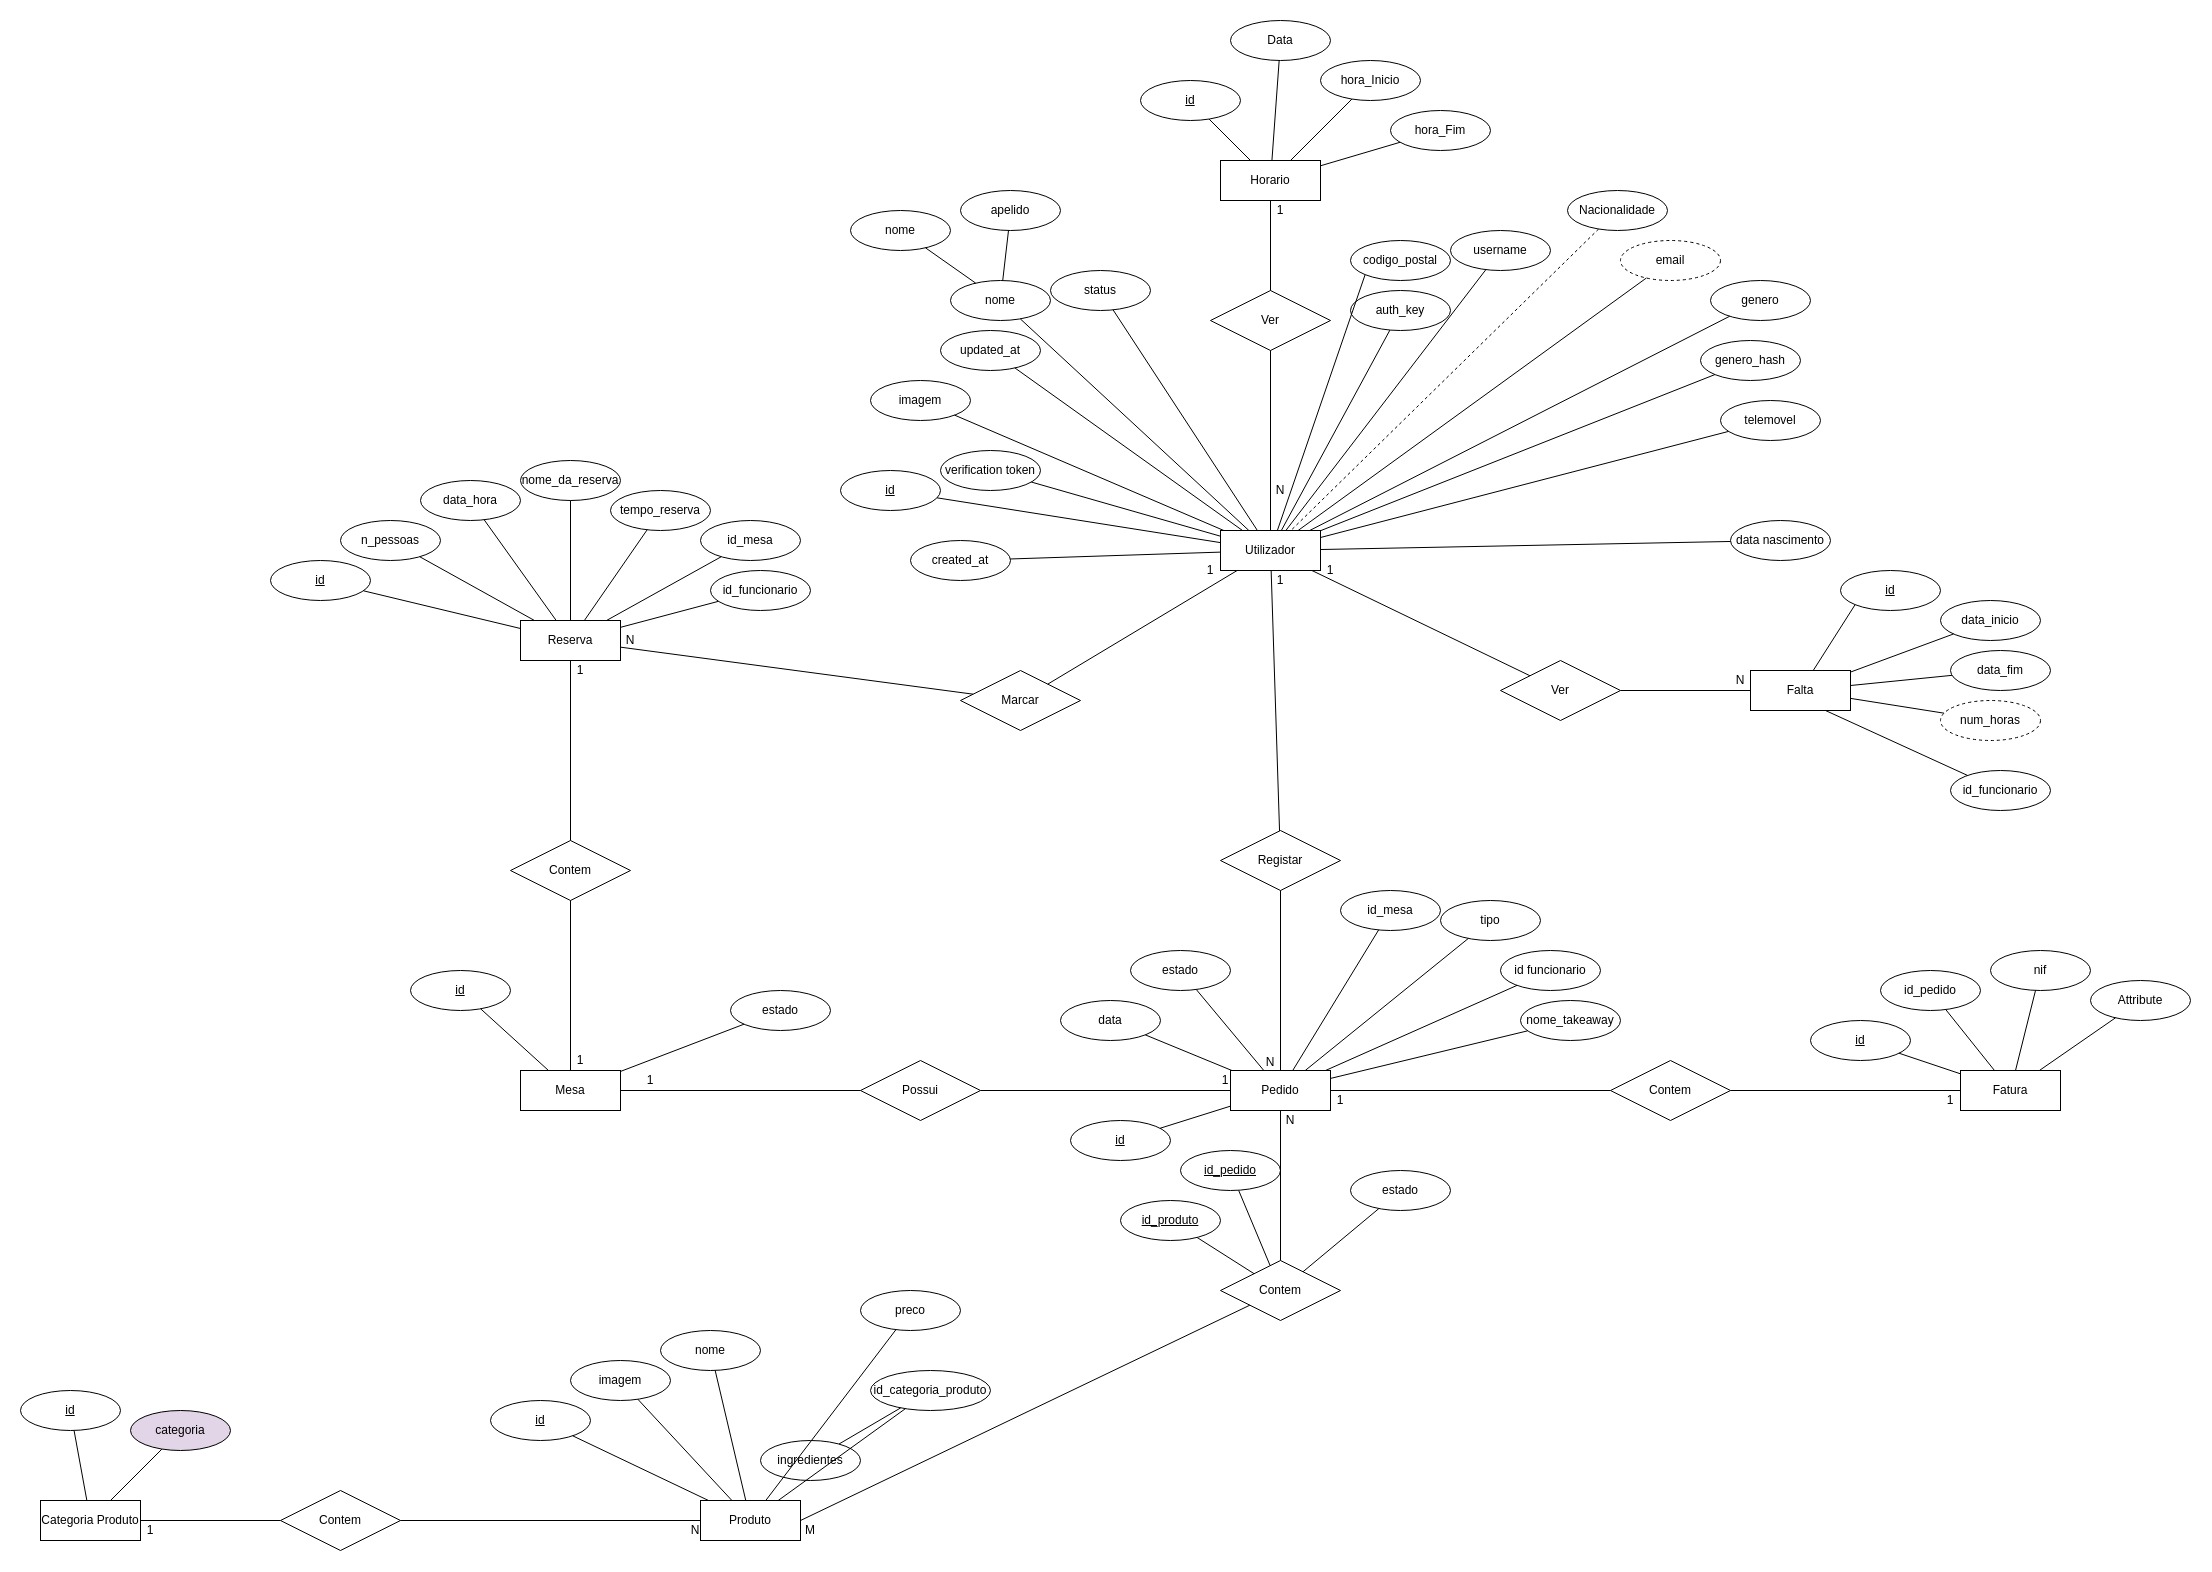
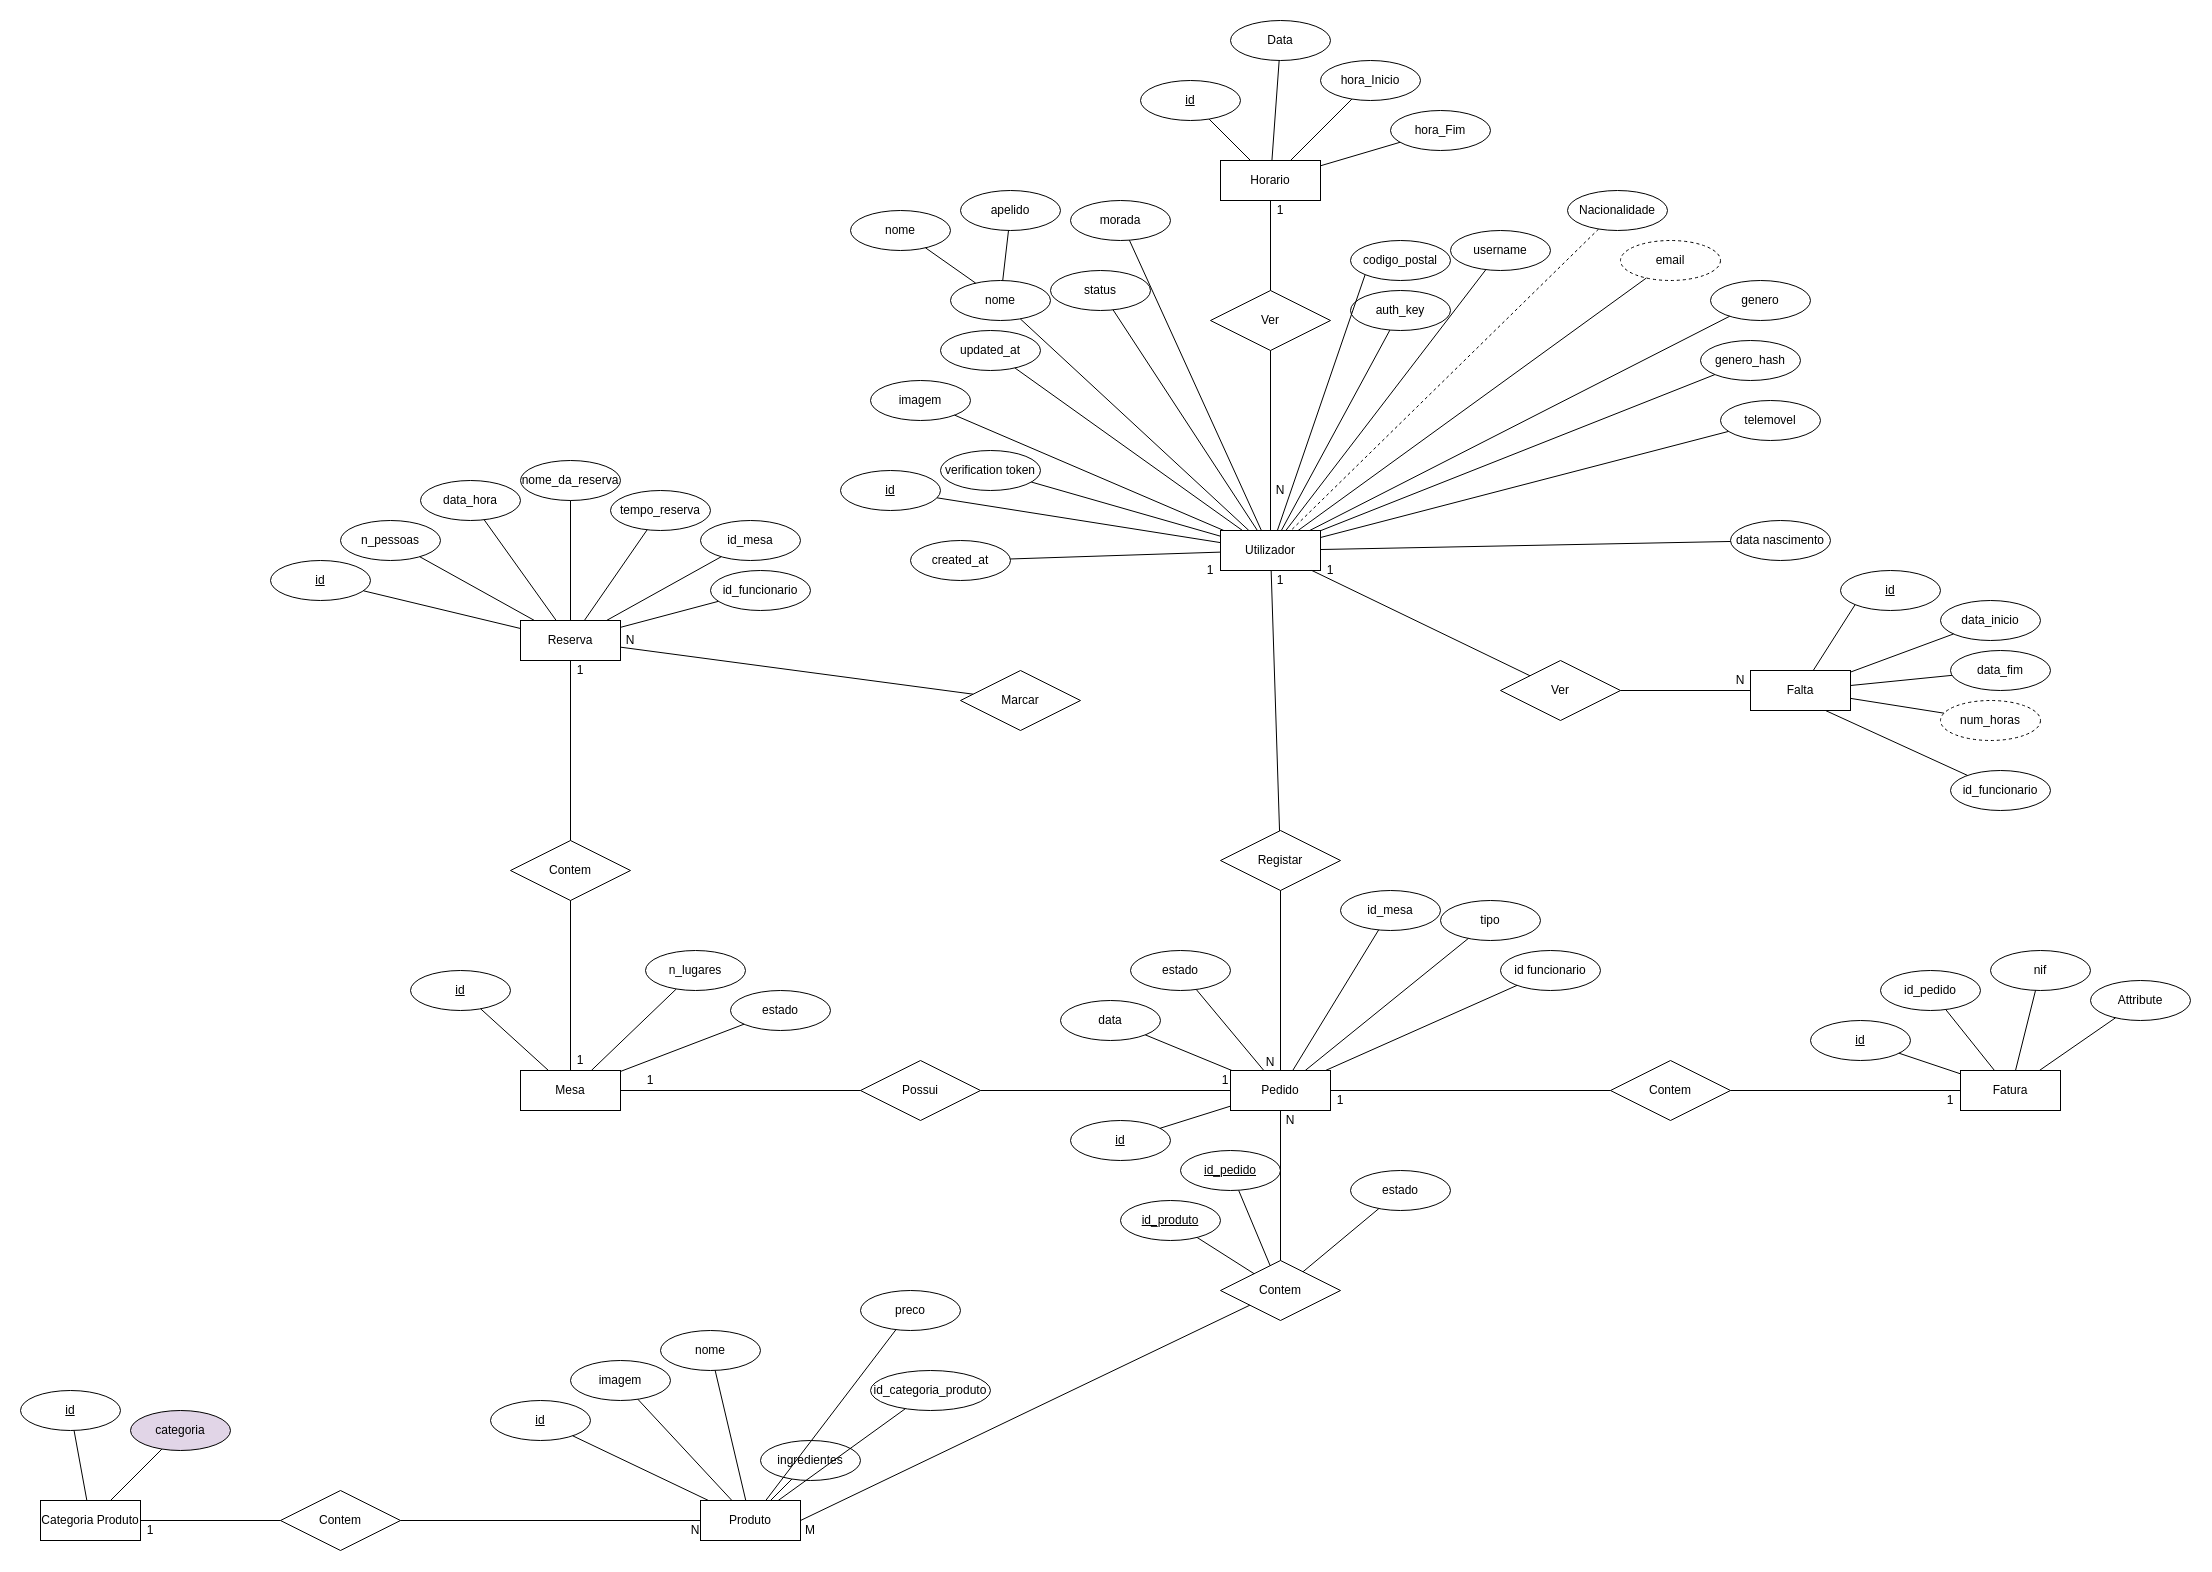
+ <mxCell id="20" value="morada" style="ellipse;whiteSpace=wrap;html=1;align=center;" parent="1" vertex="1"><mxGeometry x="1070" y="200" width="100" height="40" as="geometry" /></mxCell>
+ <mxCell id="39" value="" style="endArrow=none;html=1;rounded=0;" parent="1" source="20" target="12" edge="1"><mxGeometry relative="1" as="geometry"><mxPoint x="1170" y="370" as="sourcePoint" /><mxPoint x="1330" y="370" as="targetPoint" /></mxGeometry></mxCell>
- <mxCell id="145" value="" style="endArrow=none;html=1;" edge="1" parent="1" source="61" target="12"><mxGeometry width="50" height="50" relative="1" as="geometry"><mxPoint x="1160" y="760" as="sourcePoint" /><mxPoint x="1210" y="710" as="targetPoint" /></mxGeometry></mxCell>
+ <mxCell id="97" value="n_lugares" style="ellipse;whiteSpace=wrap;html=1;align=center;" parent="1" vertex="1"><mxGeometry x="645" y="950" width="100" height="40" as="geometry" /></mxCell>
- <mxCell id="86" value="nome_takeaway" style="ellipse;whiteSpace=wrap;html=1;align=center;" parent="1" vertex="1"><mxGeometry x="1520" y="1000" width="100" height="40" as="geometry" /></mxCell>
+ <mxCell id="100" value="" style="endArrow=none;html=1;rounded=0;" parent="1" source="97" target="95" edge="1"><mxGeometry relative="1" as="geometry"><mxPoint x="770" y="960" as="sourcePoint" /><mxPoint x="930" y="960" as="targetPoint" /></mxGeometry></mxCell>
- <mxCell id="93" value="" style="endArrow=none;html=1;rounded=0;" parent="1" source="79" target="86" edge="1"><mxGeometry relative="1" as="geometry"><mxPoint x="1170" y="960" as="sourcePoint" /><mxPoint x="1330" y="960" as="targetPoint" /></mxGeometry></mxCell>
- <mxCell id="130" value="" style="endArrow=none;html=1;rounded=0;" parent="1" source="124" target="126" edge="1"><mxGeometry relative="1" as="geometry"><mxPoint x="740" y="1320" as="sourcePoint" /><mxPoint x="900" y="1320" as="targetPoint" /></mxGeometry></mxCell>
+ <mxCell id="130" value="" style="endArrow=none;html=1;rounded=0;" parent="1" source="124" target="120" edge="1"><mxGeometry relative="1" as="geometry"><mxPoint x="740" y="1320" as="sourcePoint" /><mxPoint x="900" y="1320" as="targetPoint" /></mxGeometry></mxCell>
